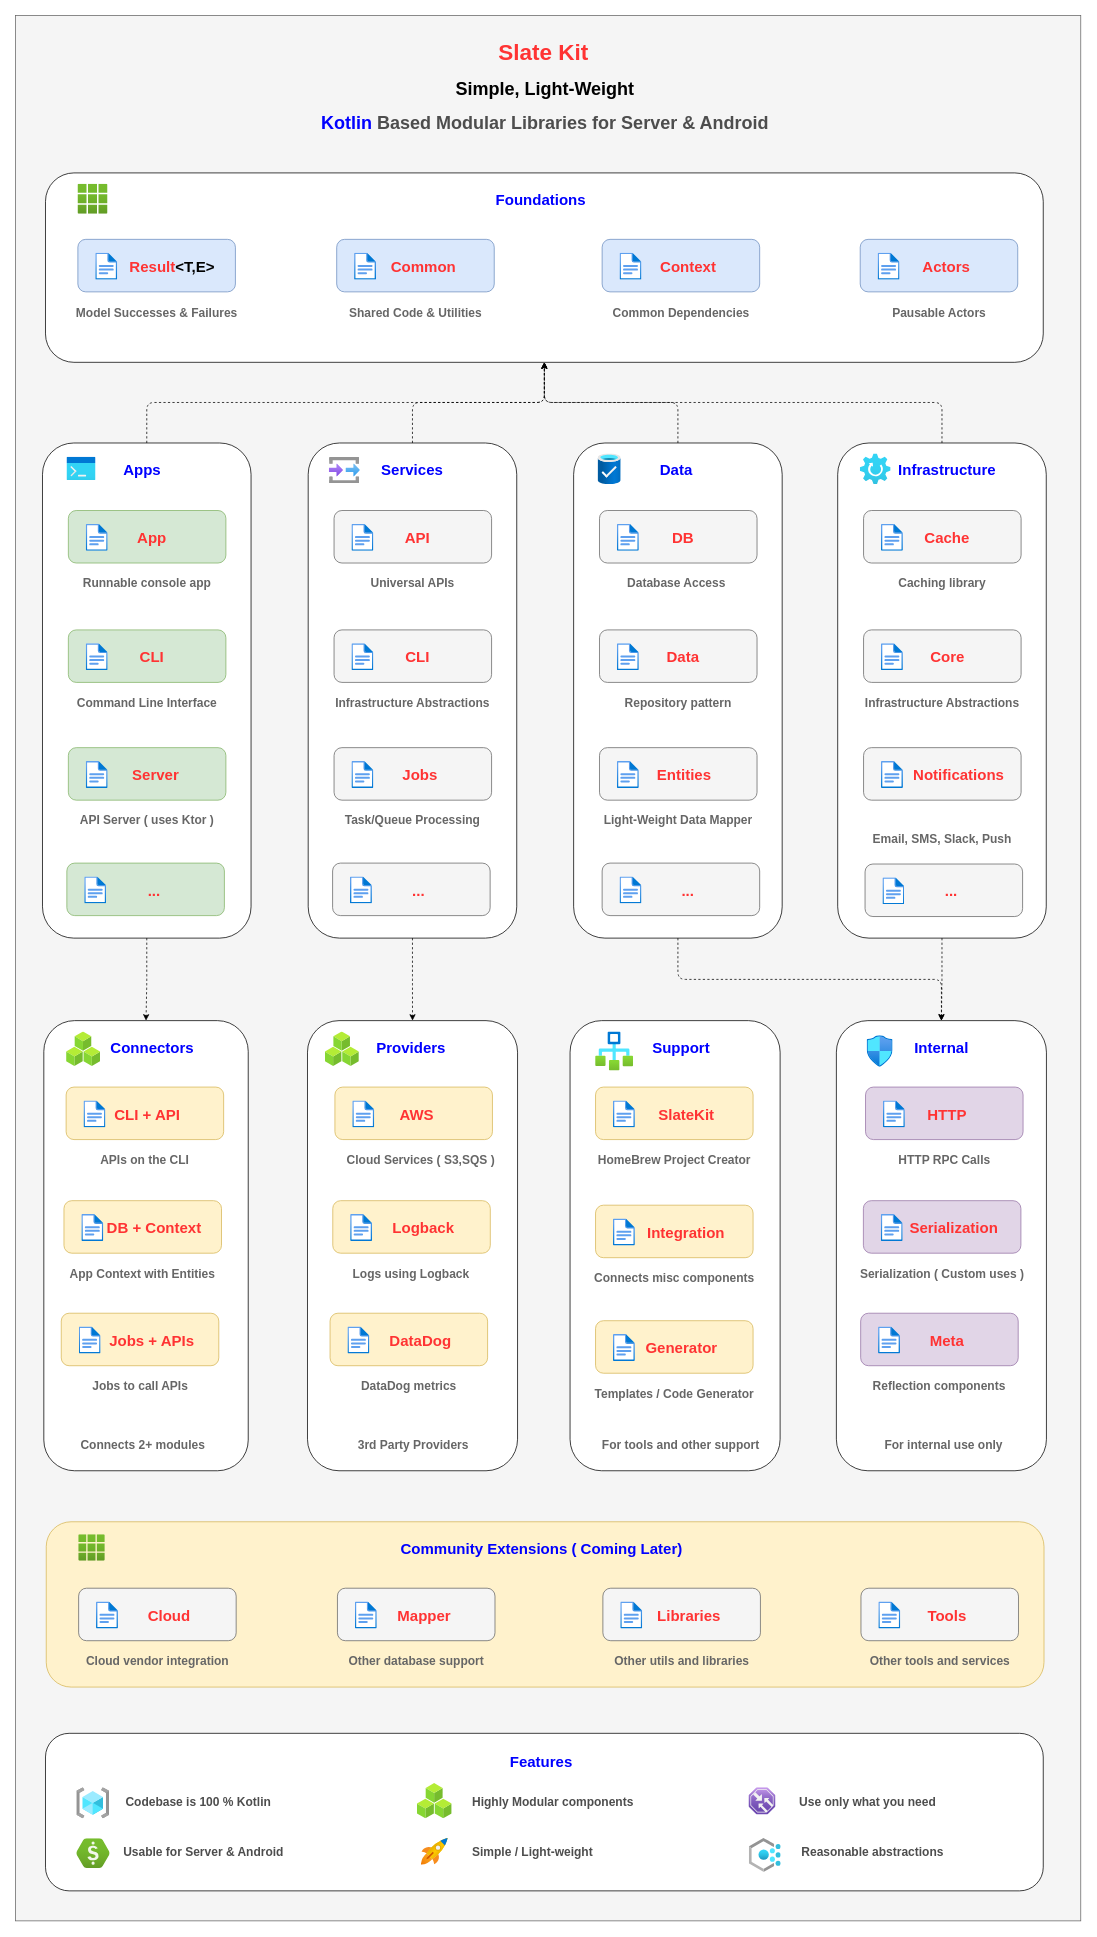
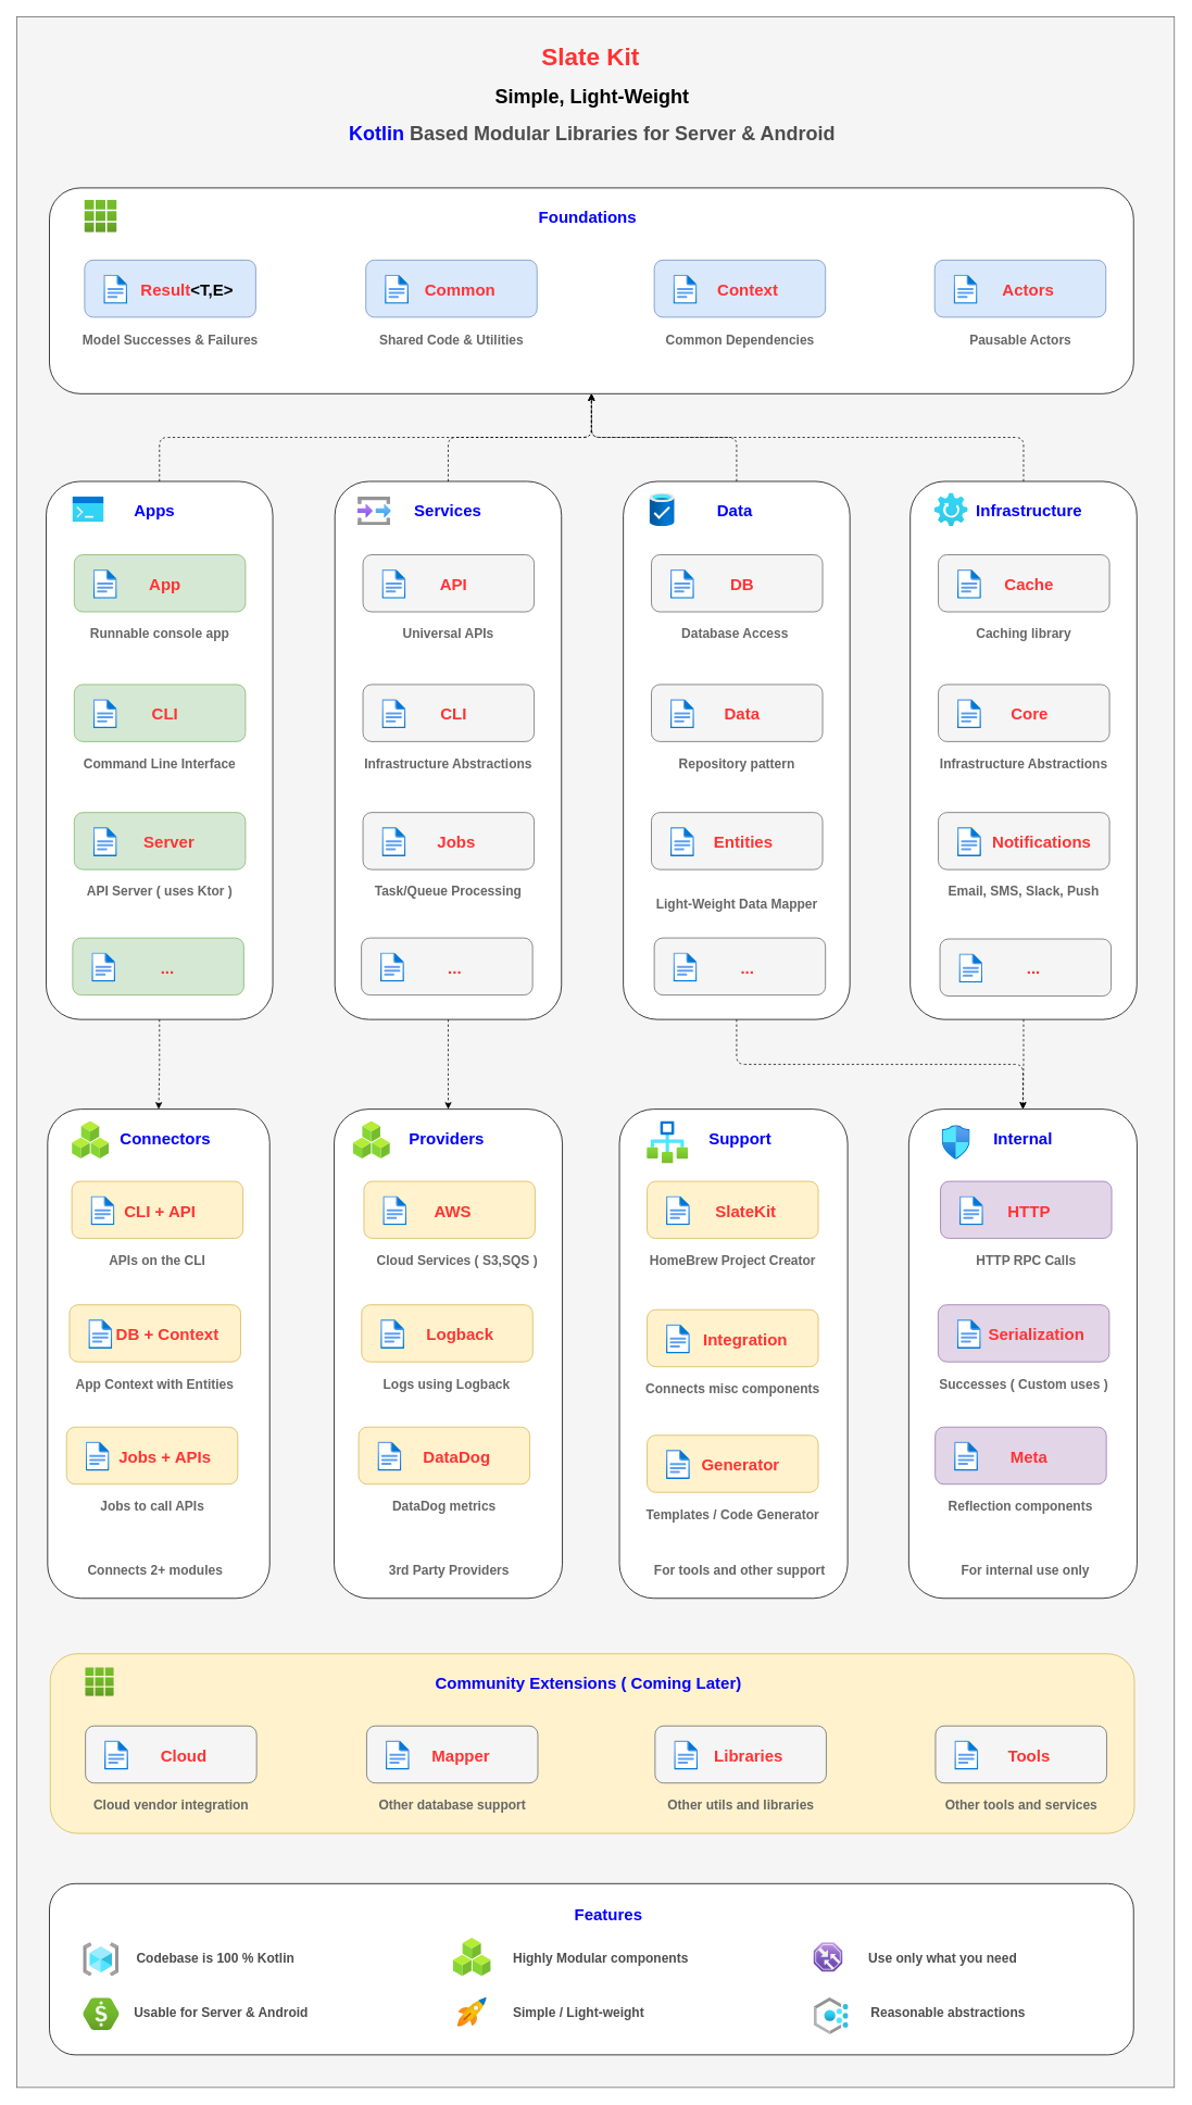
- <mxCell id="66" value="&lt;span style=&quot;font-size: 16px&quot;&gt;&lt;b&gt;Light-Weight Data Mapper&lt;/b&gt;&lt;/span&gt;" style="text;html=1;strokeColor=none;fillColor=none;align=center;verticalAlign=middle;whiteSpace=wrap;rounded=0;fontColor=#666666;" vertex="1" parent="1"><mxGeometry x="792" y="1078.32" width="222.94" height="30" as="geometry" /></mxCell>
+ <mxCell id="66" value="&lt;span style=&quot;font-size: 16px&quot;&gt;&lt;b&gt;Light-Weight Data Mapper&lt;/b&gt;&lt;/span&gt;" style="text;html=1;strokeColor=none;fillColor=none;align=center;verticalAlign=middle;whiteSpace=wrap;rounded=0;fontColor=#666666;" vertex="1" parent="1"><mxGeometry x="792" y="1093.32" width="222.94" height="30" as="geometry" /></mxCell>
- <mxCell id="80" value="&lt;span style=&quot;font-size: 16px&quot;&gt;&lt;b&gt;Email, SMS, Slack, Push&lt;/b&gt;&lt;/span&gt;" style="text;html=1;strokeColor=none;fillColor=none;align=center;verticalAlign=middle;whiteSpace=wrap;rounded=0;fontColor=#666666;" vertex="1" parent="1"><mxGeometry x="1144" y="1103.32" width="222.94" height="30" as="geometry" /></mxCell>
+ <mxCell id="80" value="&lt;span style=&quot;font-size: 16px&quot;&gt;&lt;b&gt;Email, SMS, Slack, Push&lt;/b&gt;&lt;/span&gt;" style="text;html=1;strokeColor=none;fillColor=none;align=center;verticalAlign=middle;whiteSpace=wrap;rounded=0;fontColor=#666666;" vertex="1" parent="1"><mxGeometry x="1144" y="1078.32" width="222.94" height="30" as="geometry" /></mxCell>
- <mxCell id="98" value="&lt;span style=&quot;font-size: 16px&quot;&gt;&lt;b&gt;Serialization ( Custom uses )&lt;/b&gt;&lt;/span&gt;" style="text;html=1;strokeColor=none;fillColor=none;align=center;verticalAlign=middle;whiteSpace=wrap;rounded=0;fontColor=#666666;" vertex="1" parent="1"><mxGeometry x="1143.76" y="1682.21" width="222.94" height="30" as="geometry" /></mxCell>
+ <mxCell id="98" value="&lt;span style=&quot;font-size: 16px&quot;&gt;&lt;b&gt;Successes ( Custom uses )&lt;/b&gt;&lt;/span&gt;" style="text;html=1;strokeColor=none;fillColor=none;align=center;verticalAlign=middle;whiteSpace=wrap;rounded=0;fontColor=#666666;" vertex="1" parent="1"><mxGeometry x="1143.76" y="1682.21" width="222.94" height="30" as="geometry" /></mxCell>
- <mxCell id="9" value="&lt;div&gt;&lt;b&gt;&lt;span style=&quot;font-size: 20px&quot;&gt;Features&lt;/span&gt;&lt;/b&gt;&lt;/div&gt;" style="text;html=1;strokeColor=none;fillColor=none;align=center;verticalAlign=middle;whiteSpace=wrap;rounded=0;fontColor=#0000FF;" parent="1" vertex="1"><mxGeometry x="95.58" y="2332.1" width="1250" height="30" as="geometry" /></mxCell>
+ <mxCell id="9" value="&lt;div&gt;&lt;b&gt;&lt;span style=&quot;font-size: 20px&quot;&gt;Features&lt;/span&gt;&lt;/b&gt;&lt;/div&gt;" style="text;html=1;strokeColor=none;fillColor=none;align=center;verticalAlign=middle;whiteSpace=wrap;rounded=0;fontColor=#0000FF;" parent="1" vertex="1"><mxGeometry x="120.58" y="2332.1" width="1250" height="30" as="geometry" /></mxCell>
